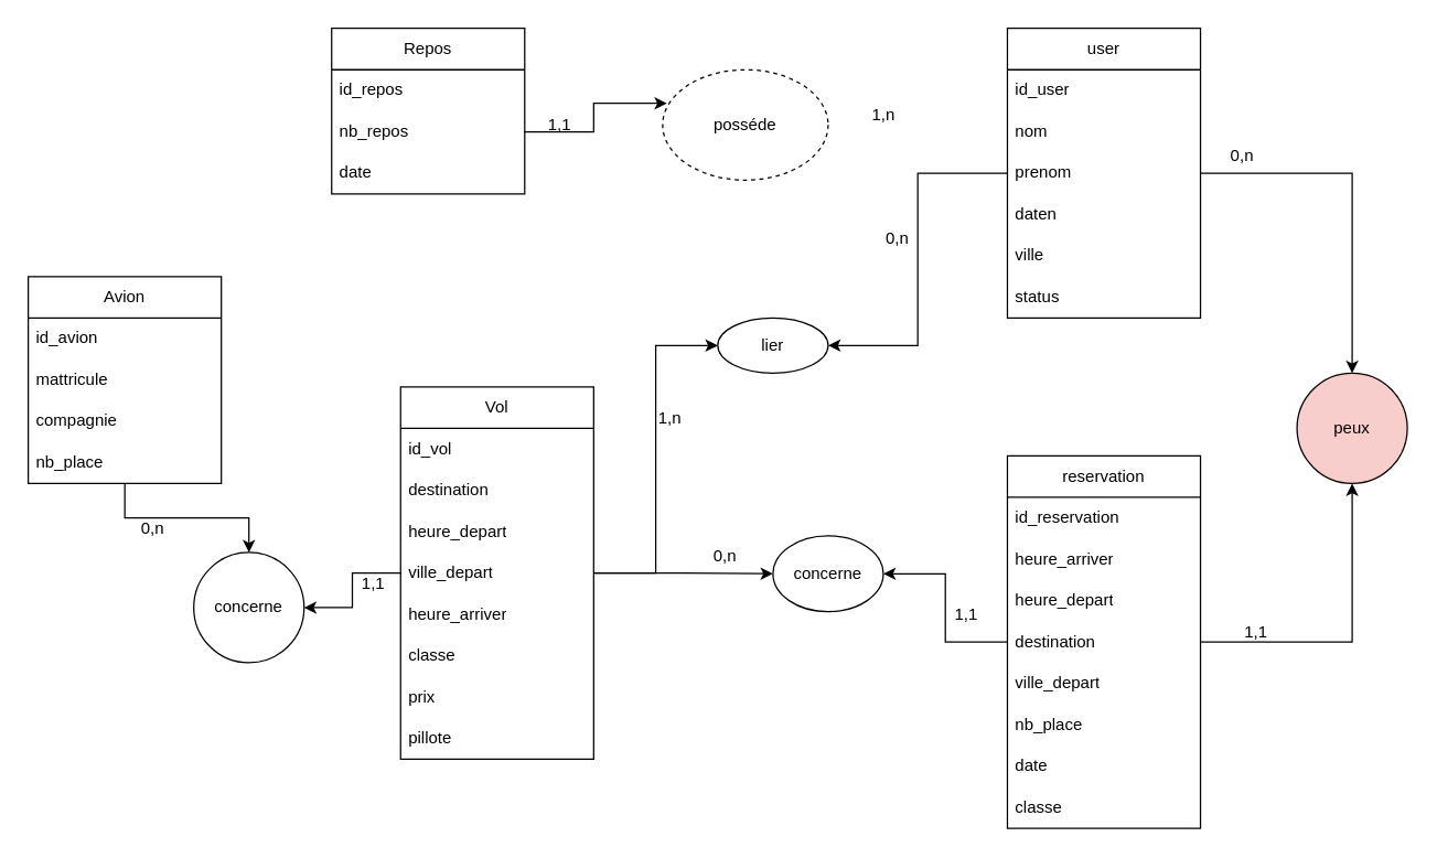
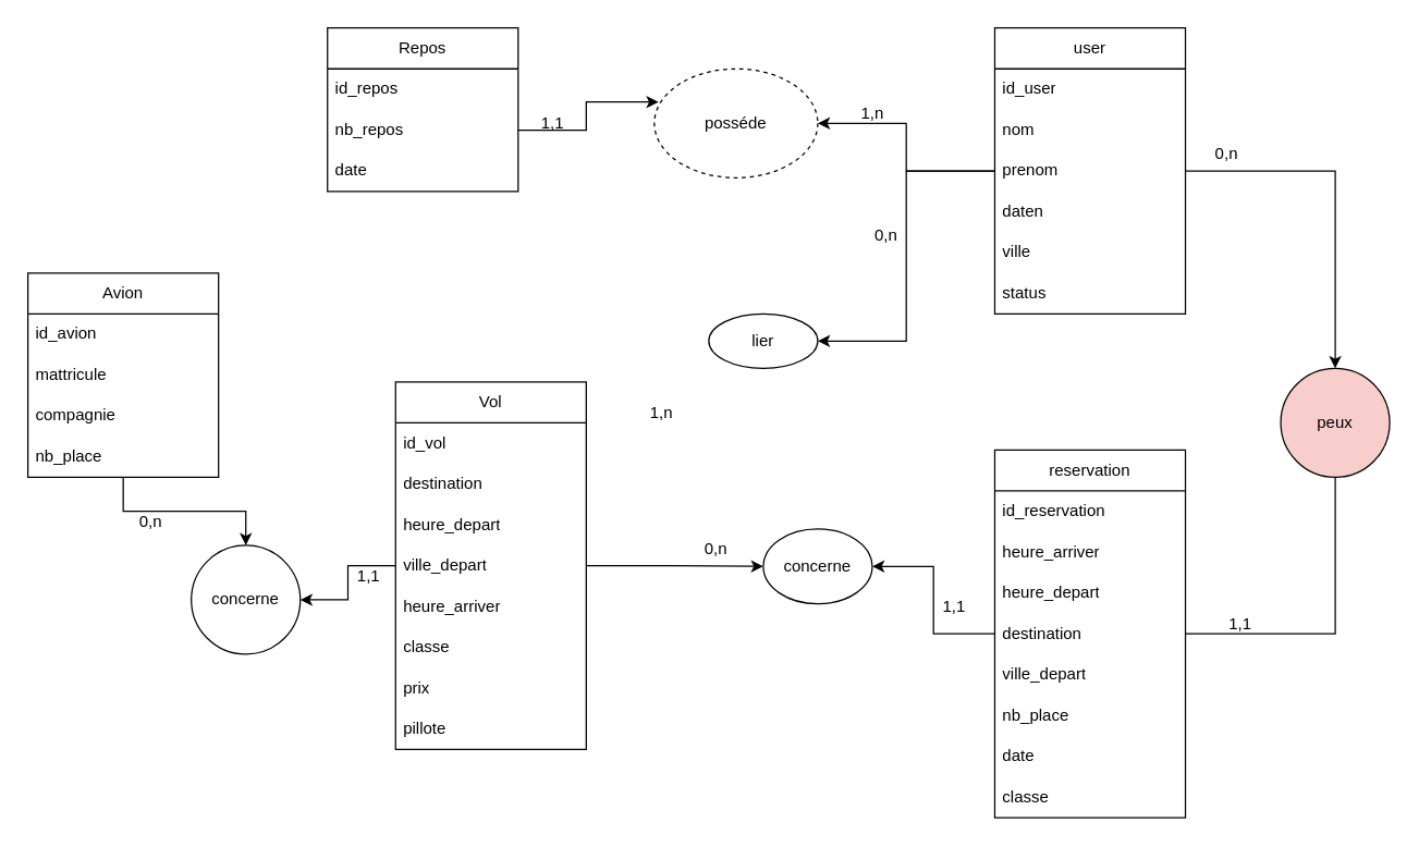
+ <mxCell id="2" style="edgeStyle=orthogonalEdgeStyle;rounded=0;orthogonalLoop=1;jettySize=auto;html=1;entryX=1;entryY=0.5;entryDx=0;entryDy=0;" edge="1" parent="1" source="5" target="39"><mxGeometry relative="1" as="geometry" /></mxCell>
- <mxCell id="24" style="edgeStyle=orthogonalEdgeStyle;rounded=0;orthogonalLoop=1;jettySize=auto;html=1;entryX=0;entryY=0.5;entryDx=0;entryDy=0;" edge="1" parent="1" source="26" target="43"><mxGeometry relative="1" as="geometry" /></mxCell>
- <mxCell id="12" style="edgeStyle=orthogonalEdgeStyle;rounded=0;orthogonalLoop=1;jettySize=auto;html=1;entryX=0.5;entryY=1;entryDx=0;entryDy=0;" edge="1" parent="1" source="14" target="41"><mxGeometry relative="1" as="geometry" /></mxCell>
+ <mxCell id="12" style="edgeStyle=orthogonalEdgeStyle;rounded=0;orthogonalLoop=1;jettySize=auto;html=1;entryX=0.5;entryY=1;entryDx=0;entryDy=0;endArrow=none;" edge="1" parent="1" source="14" target="41"><mxGeometry relative="1" as="geometry" /></mxCell>
